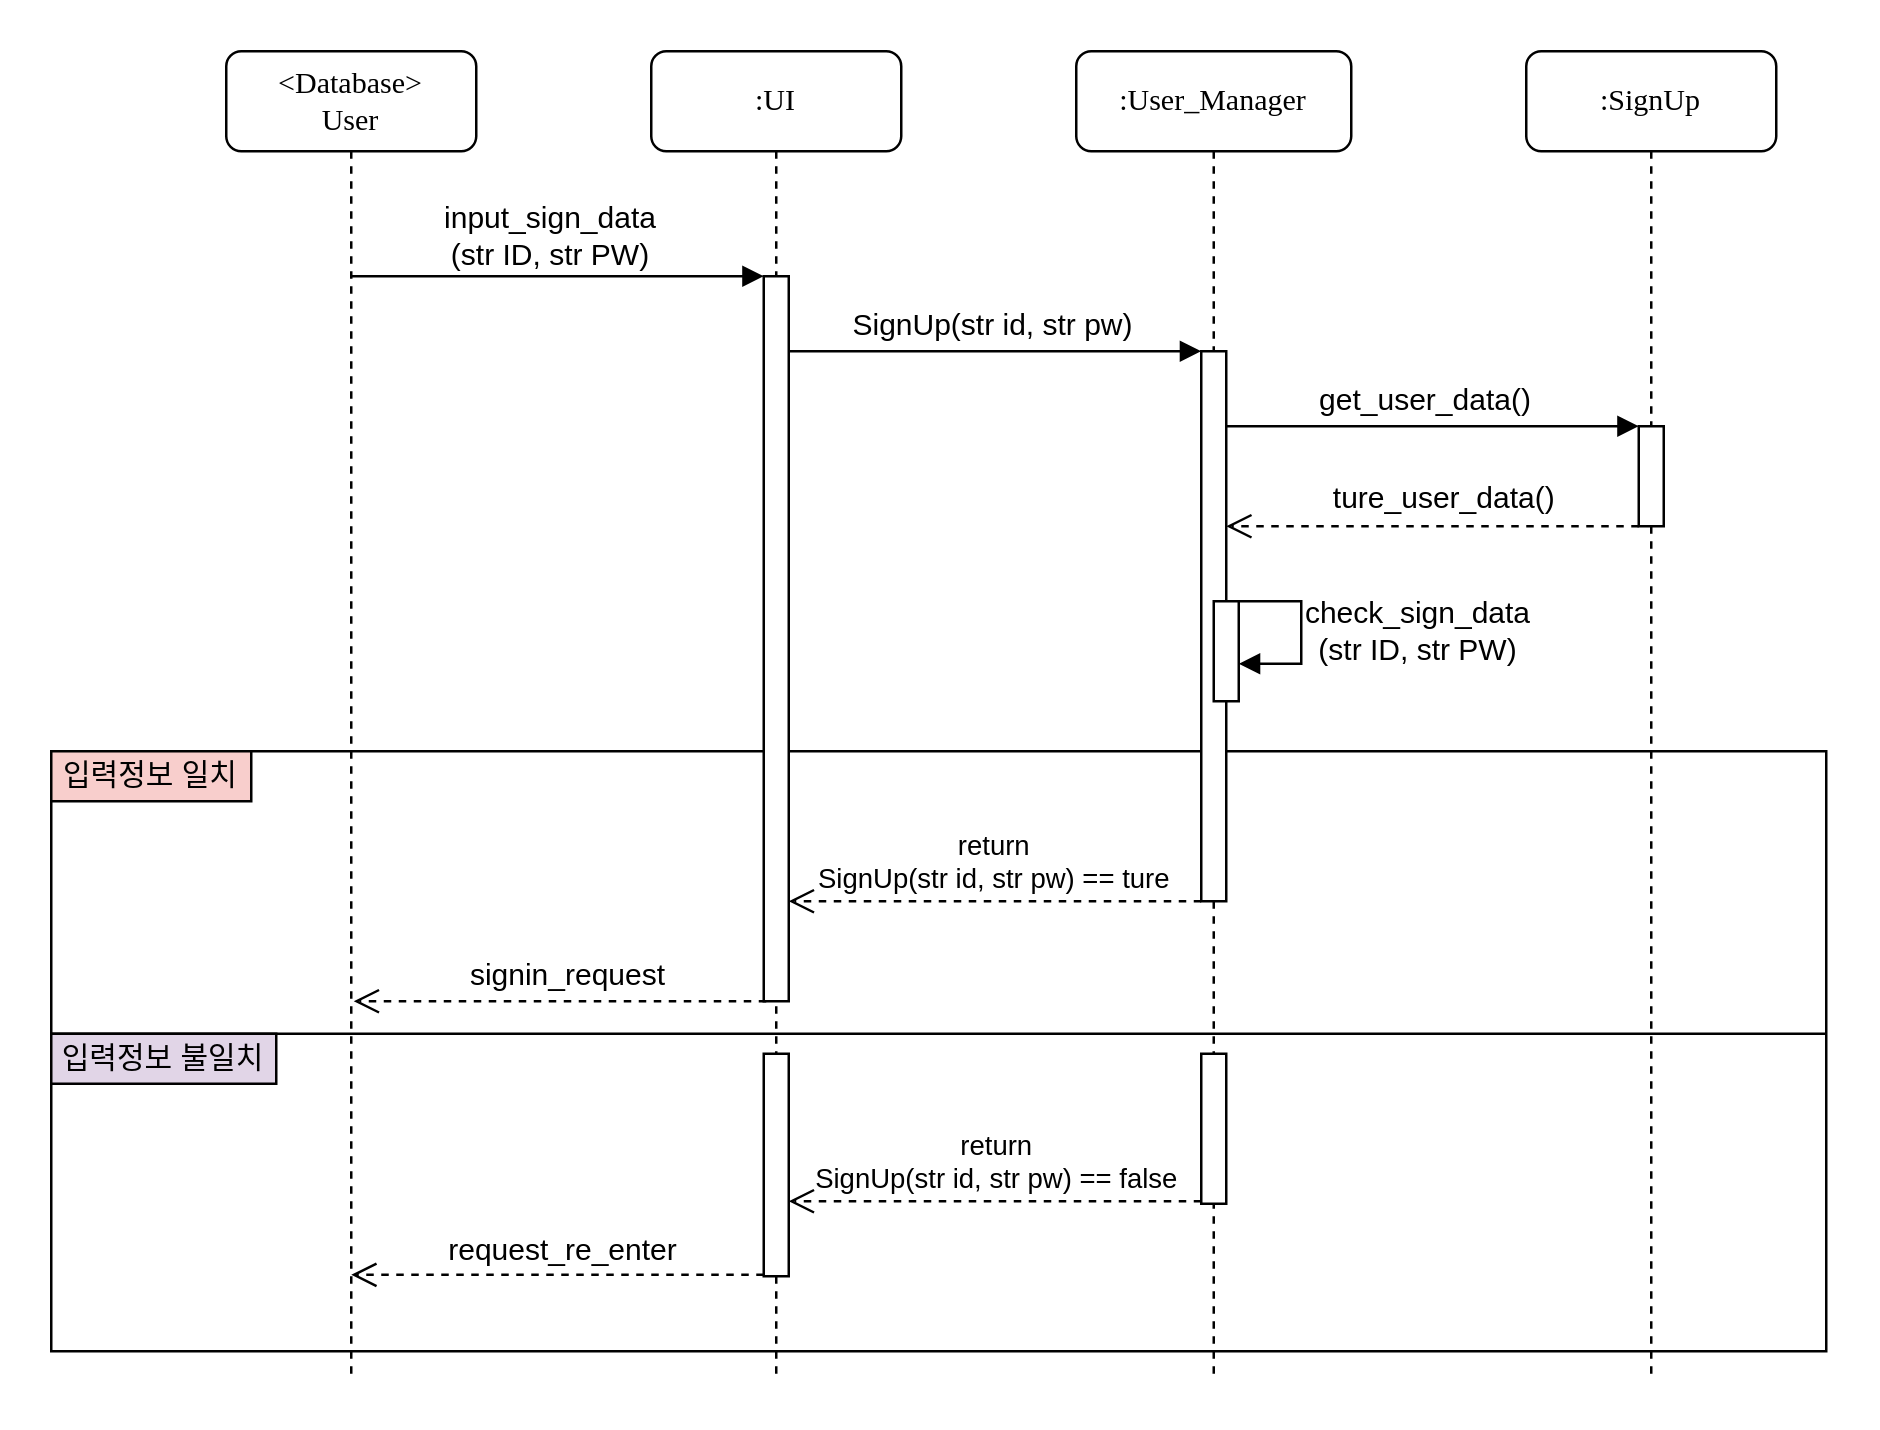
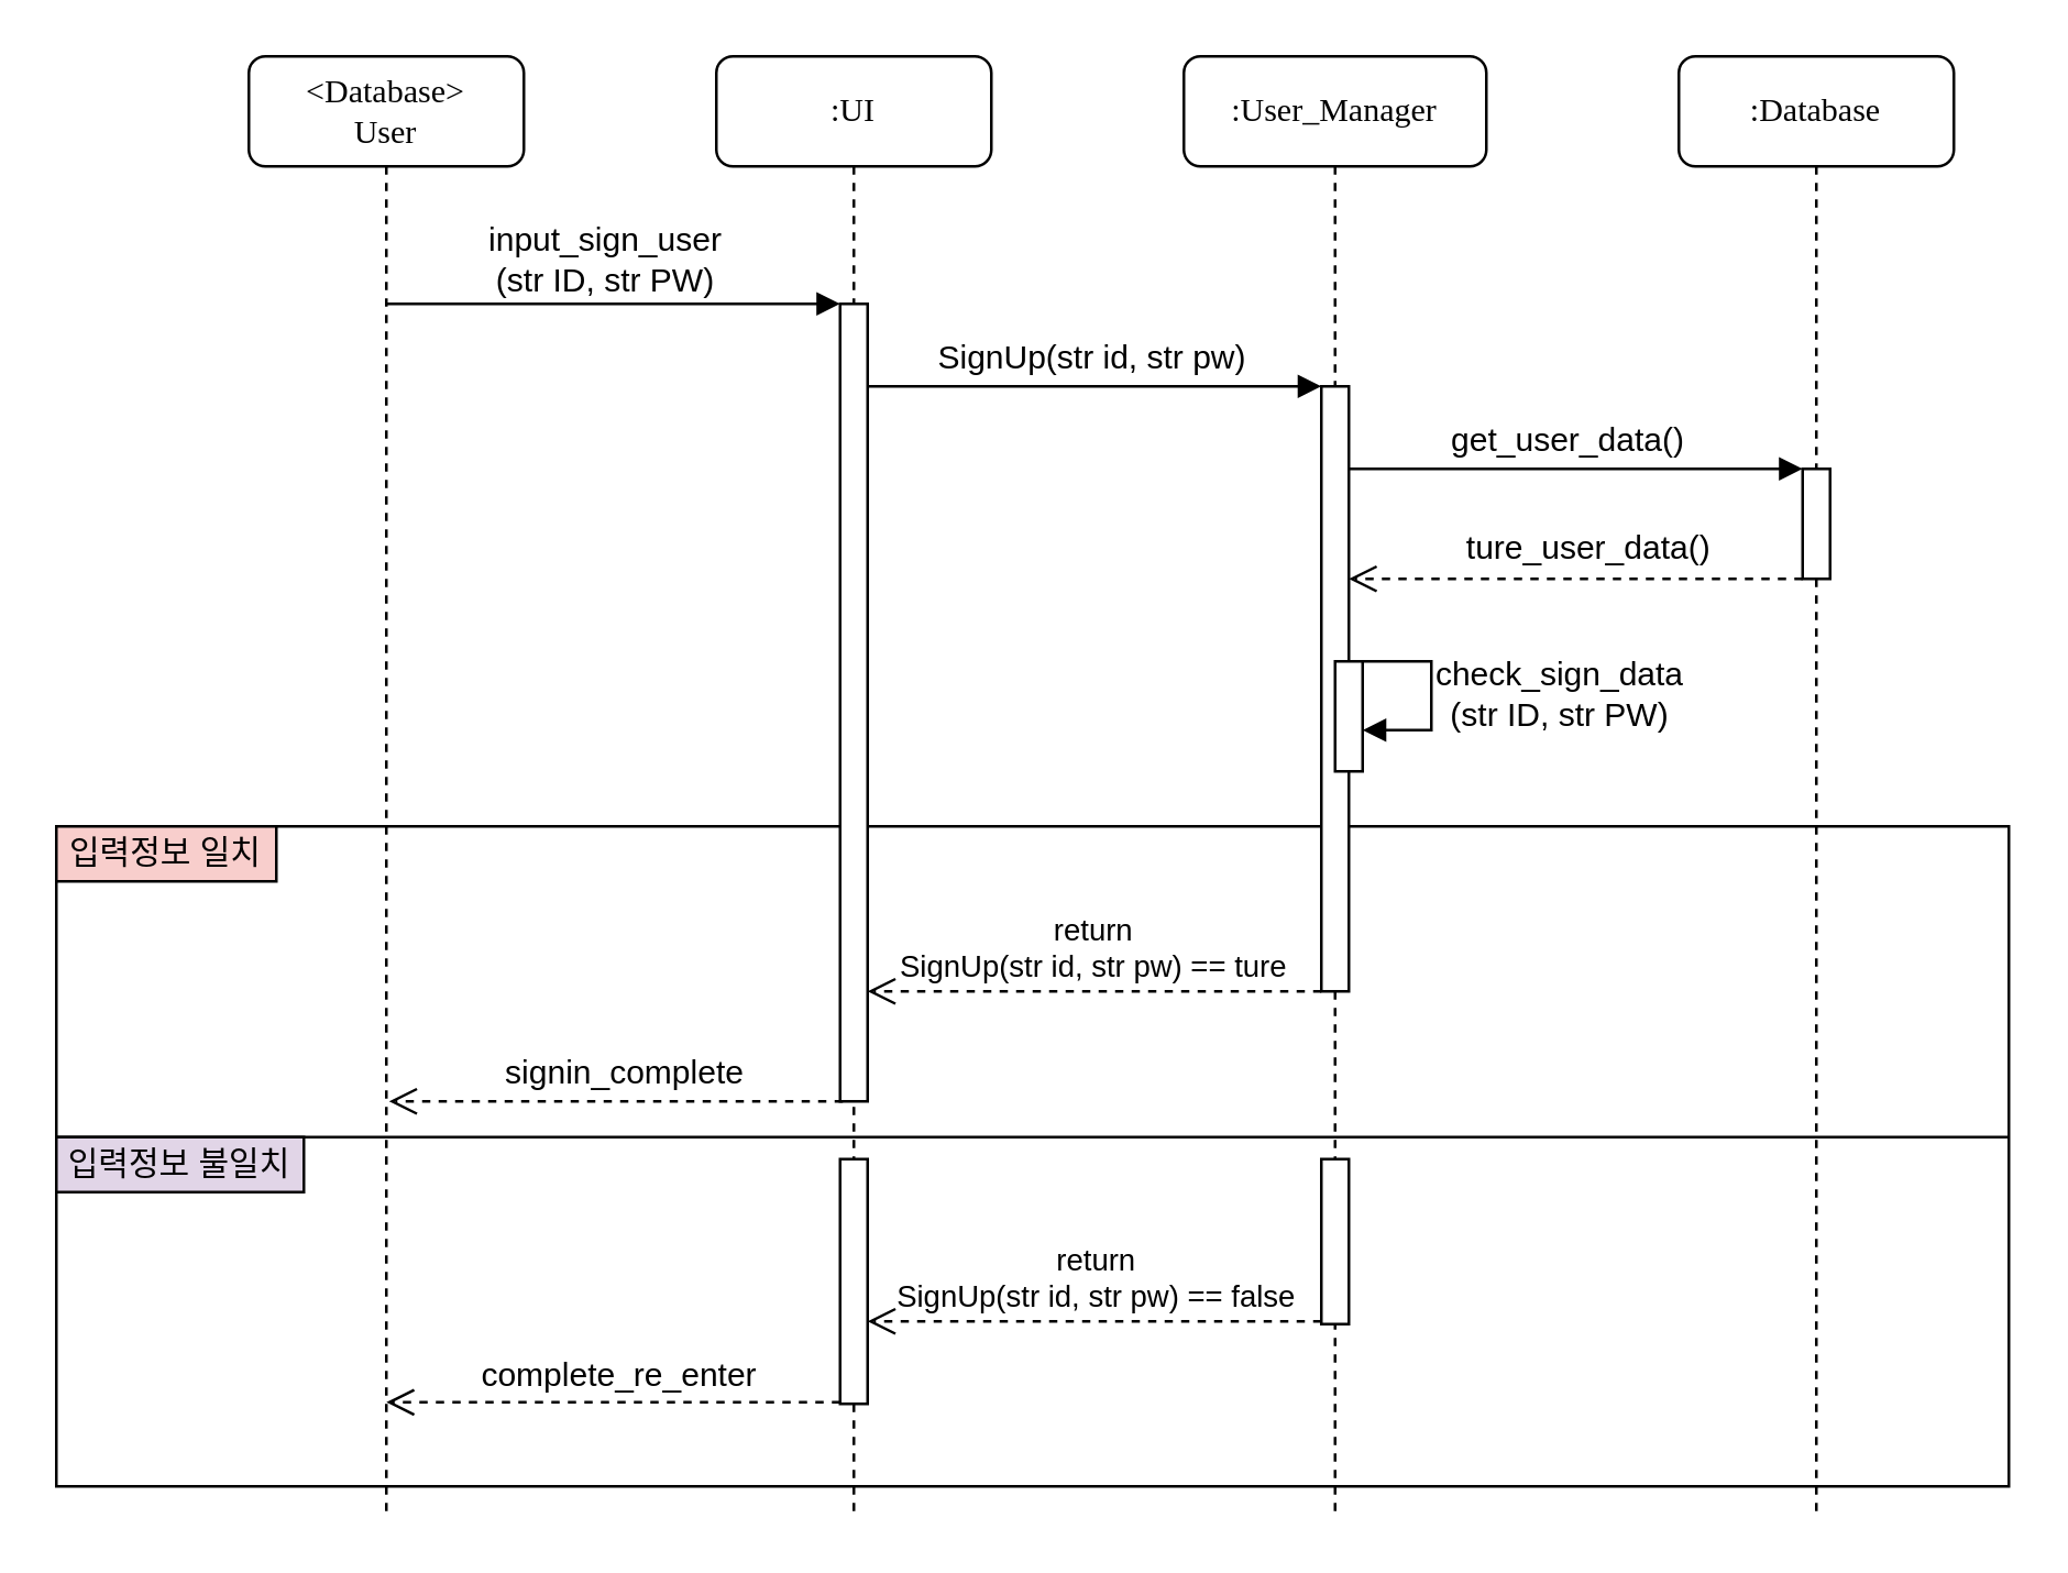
- <mxCell id="7" value=":SignUp" style="shape=umlLifeline;perimeter=lifelinePerimeter;whiteSpace=wrap;html=1;container=1;collapsible=0;recursiveResize=0;outlineConnect=0;rounded=1;shadow=0;comic=0;labelBackgroundColor=none;strokeWidth=1;fontFamily=Verdana;fontSize=12;align=center;" parent="1" vertex="1"><mxGeometry x="610" y="20" width="100" height="530" as="geometry" /></mxCell>
+ <mxCell id="7" value=":Database" style="shape=umlLifeline;perimeter=lifelinePerimeter;whiteSpace=wrap;html=1;container=1;collapsible=0;recursiveResize=0;outlineConnect=0;rounded=1;shadow=0;comic=0;labelBackgroundColor=none;strokeWidth=1;fontFamily=Verdana;fontSize=12;align=center;" parent="1" vertex="1"><mxGeometry x="610" y="20" width="100" height="530" as="geometry" /></mxCell>
- <mxCell id="18" value="input_sign_data&lt;br&gt;(str ID, str PW)" style="text;html=1;strokeColor=none;fillColor=none;align=center;verticalAlign=middle;whiteSpace=wrap;rounded=0;" parent="1" vertex="1"><mxGeometry x="145" y="84" width="150" height="20" as="geometry" /></mxCell>
+ <mxCell id="18" value="input_sign_user&lt;br&gt;(str ID, str PW)" style="text;html=1;strokeColor=none;fillColor=none;align=center;verticalAlign=middle;whiteSpace=wrap;rounded=0;" parent="1" vertex="1"><mxGeometry x="145" y="84" width="150" height="20" as="geometry" /></mxCell>
- <mxCell id="24" value="signin_request" style="text;html=1;strokeColor=none;fillColor=none;align=center;verticalAlign=middle;whiteSpace=wrap;rounded=0;" parent="1" vertex="1"><mxGeometry x="156.5" y="380" width="140" height="20" as="geometry" /></mxCell>
+ <mxCell id="24" value="signin_complete" style="text;html=1;strokeColor=none;fillColor=none;align=center;verticalAlign=middle;whiteSpace=wrap;rounded=0;" parent="1" vertex="1"><mxGeometry x="156.5" y="380" width="140" height="20" as="geometry" /></mxCell>
- <mxCell id="25" value="request_re_enter" style="text;html=1;strokeColor=none;fillColor=none;align=center;verticalAlign=middle;whiteSpace=wrap;rounded=0;" parent="1" vertex="1"><mxGeometry x="154.5" y="490" width="140" height="20" as="geometry" /></mxCell>
+ <mxCell id="25" value="complete_re_enter" style="text;html=1;strokeColor=none;fillColor=none;align=center;verticalAlign=middle;whiteSpace=wrap;rounded=0;" parent="1" vertex="1"><mxGeometry x="154.5" y="490" width="140" height="20" as="geometry" /></mxCell>
